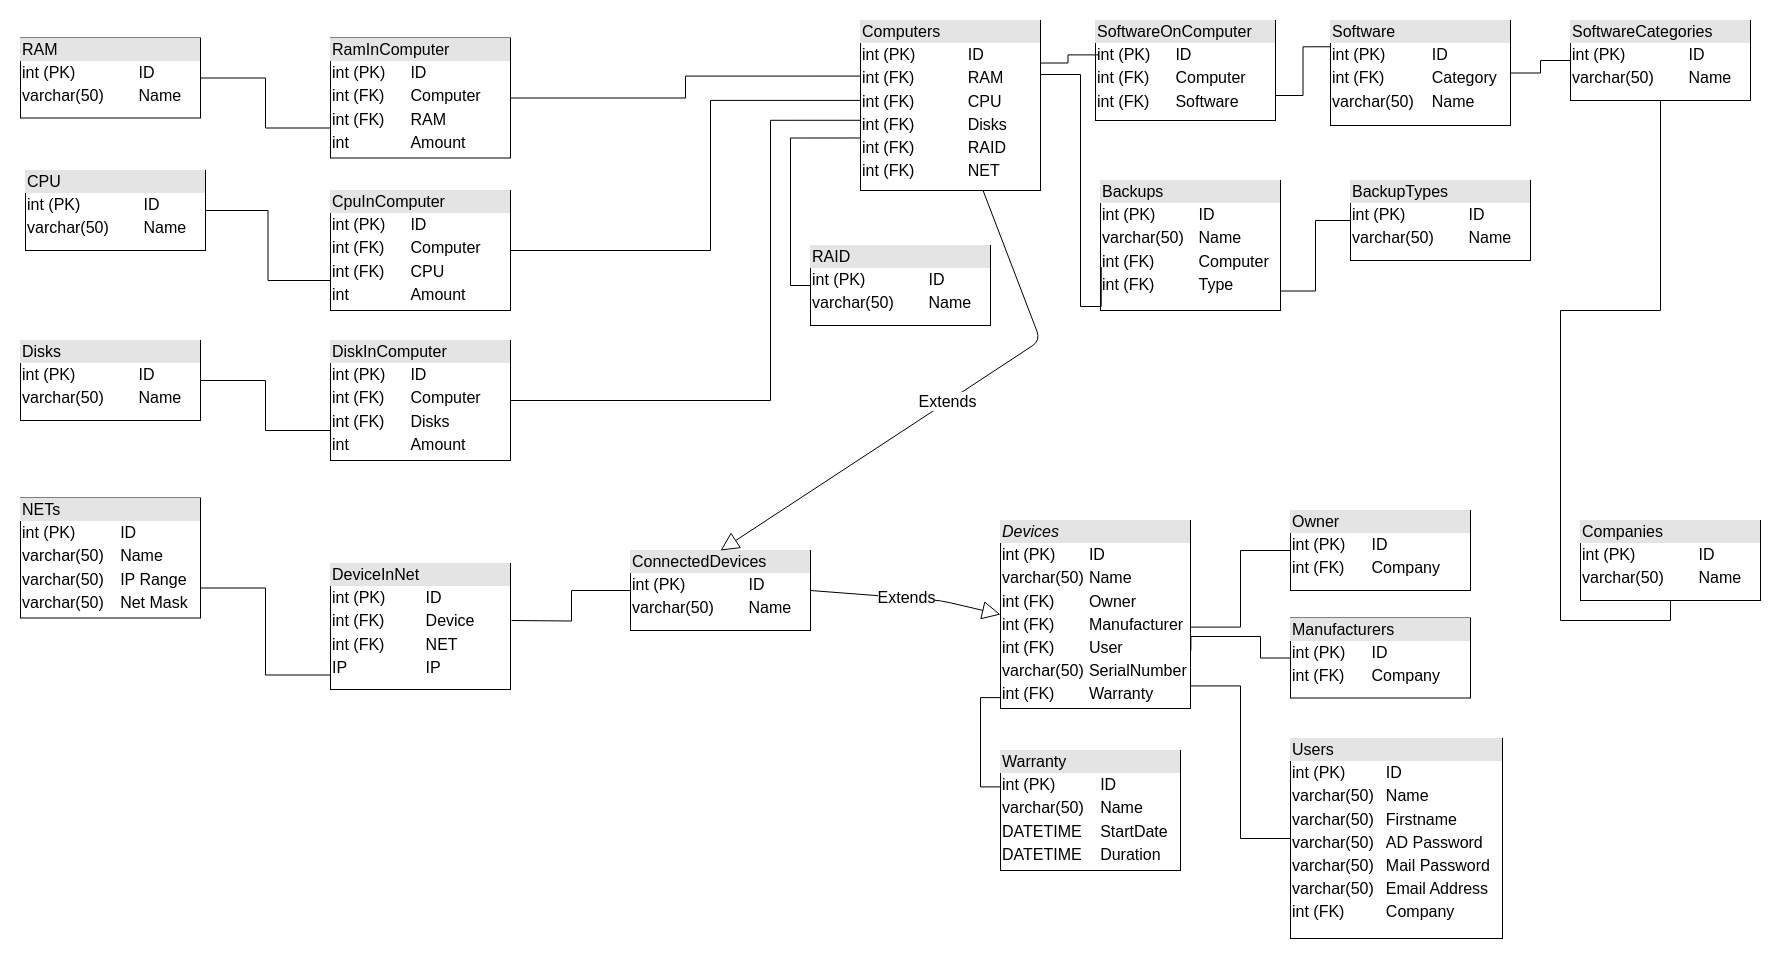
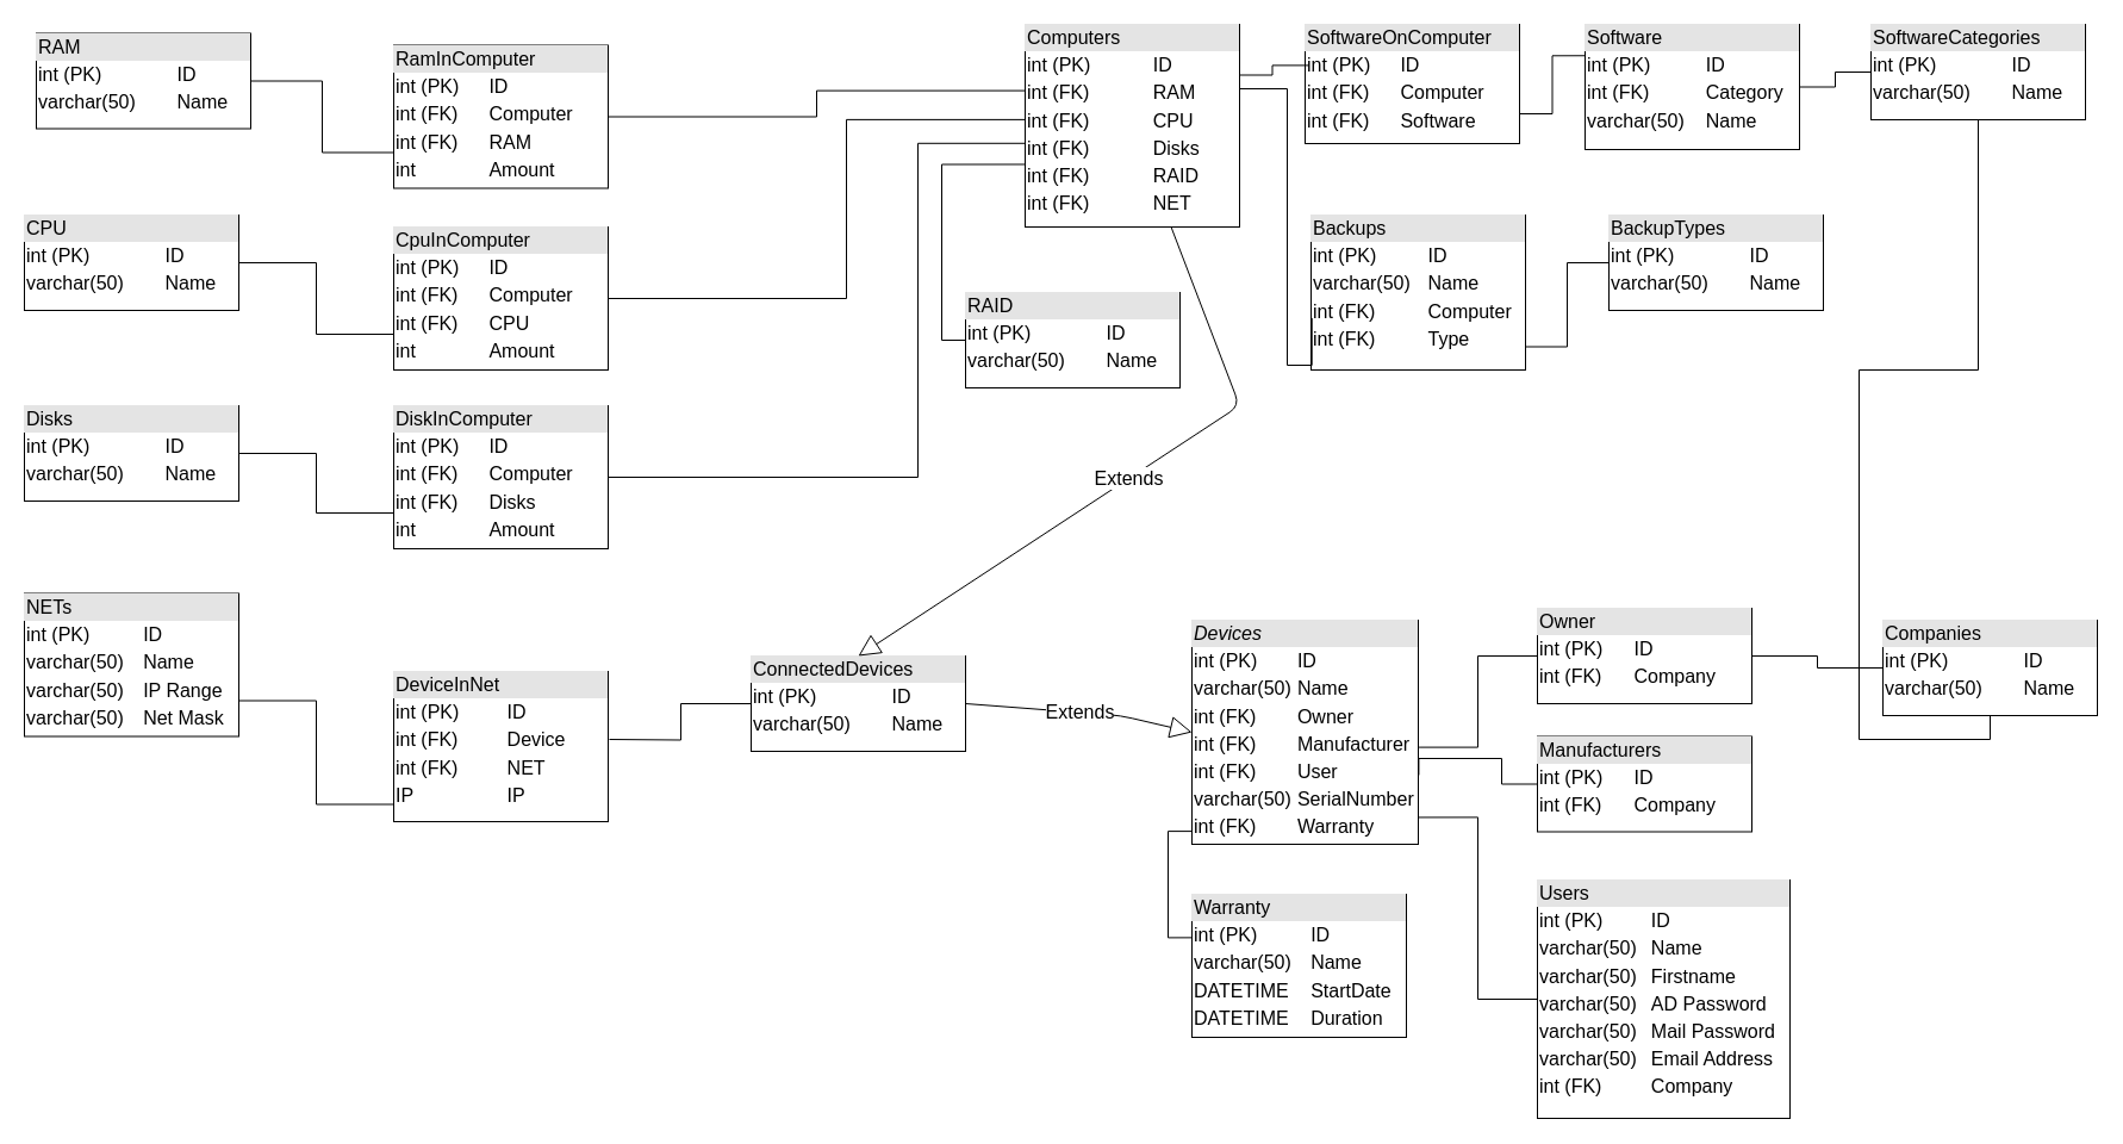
- <mxCell id="25" value="&lt;div style=&quot;box-sizing: border-box ; width: 100% ; background: #e4e4e4 ; padding: 2px&quot;&gt;RAM&lt;/div&gt;&lt;table style=&quot;width: 100% ; font-size: 1em&quot; cellspacing=&quot;0&quot; cellpadding=&quot;2&quot;&gt;&lt;tbody&gt;&lt;tr&gt;&lt;td&gt;int (PK)&lt;br&gt;&lt;/td&gt;&lt;td&gt;ID&lt;/td&gt;&lt;/tr&gt;&lt;tr&gt;&lt;td&gt;varchar(50)&lt;br&gt;&lt;/td&gt;&lt;td&gt;Name&lt;br&gt;&lt;/td&gt;&lt;/tr&gt;&lt;tr&gt;&lt;td&gt;&lt;br&gt;&lt;/td&gt;&lt;td&gt;&lt;br&gt;&lt;/td&gt;&lt;/tr&gt;&lt;/tbody&gt;&lt;/table&gt;" style="verticalAlign=top;align=left;overflow=fill;html=1;fillColor=none;gradientColor=none;fontSize=16;" parent="1" vertex="1"><mxGeometry x="20" y="37.5" width="180" height="80" as="geometry" /></mxCell>
+ <mxCell id="25" value="&lt;div style=&quot;box-sizing: border-box ; width: 100% ; background: #e4e4e4 ; padding: 2px&quot;&gt;RAM&lt;/div&gt;&lt;table style=&quot;width: 100% ; font-size: 1em&quot; cellspacing=&quot;0&quot; cellpadding=&quot;2&quot;&gt;&lt;tbody&gt;&lt;tr&gt;&lt;td&gt;int (PK)&lt;br&gt;&lt;/td&gt;&lt;td&gt;ID&lt;/td&gt;&lt;/tr&gt;&lt;tr&gt;&lt;td&gt;varchar(50)&lt;br&gt;&lt;/td&gt;&lt;td&gt;Name&lt;br&gt;&lt;/td&gt;&lt;/tr&gt;&lt;tr&gt;&lt;td&gt;&lt;br&gt;&lt;/td&gt;&lt;td&gt;&lt;br&gt;&lt;/td&gt;&lt;/tr&gt;&lt;/tbody&gt;&lt;/table&gt;" style="verticalAlign=top;align=left;overflow=fill;html=1;fillColor=none;gradientColor=none;fontSize=16;" parent="1" vertex="1"><mxGeometry x="30" y="27.5" width="180" height="80" as="geometry" /></mxCell>
- <mxCell id="9" value="&lt;div style=&quot;box-sizing: border-box ; width: 100% ; background: #e4e4e4 ; padding: 2px&quot;&gt;CPU&lt;/div&gt;&lt;table style=&quot;width: 100% ; font-size: 1em&quot; cellspacing=&quot;0&quot; cellpadding=&quot;2&quot;&gt;&lt;tbody&gt;&lt;tr&gt;&lt;td&gt;int (PK)&lt;br&gt;&lt;/td&gt;&lt;td&gt;ID&lt;/td&gt;&lt;/tr&gt;&lt;tr&gt;&lt;td&gt;varchar(50)&lt;br&gt;&lt;/td&gt;&lt;td&gt;Name&lt;br&gt;&lt;/td&gt;&lt;/tr&gt;&lt;tr&gt;&lt;td&gt;&lt;br&gt;&lt;/td&gt;&lt;td&gt;&lt;br&gt;&lt;/td&gt;&lt;/tr&gt;&lt;/tbody&gt;&lt;/table&gt;" style="verticalAlign=top;align=left;overflow=fill;html=1;fillColor=none;gradientColor=none;fontSize=16;" parent="1" vertex="1"><mxGeometry x="25" y="170" width="180" height="80" as="geometry" /></mxCell>
+ <mxCell id="9" value="&lt;div style=&quot;box-sizing: border-box ; width: 100% ; background: #e4e4e4 ; padding: 2px&quot;&gt;CPU&lt;/div&gt;&lt;table style=&quot;width: 100% ; font-size: 1em&quot; cellspacing=&quot;0&quot; cellpadding=&quot;2&quot;&gt;&lt;tbody&gt;&lt;tr&gt;&lt;td&gt;int (PK)&lt;br&gt;&lt;/td&gt;&lt;td&gt;ID&lt;/td&gt;&lt;/tr&gt;&lt;tr&gt;&lt;td&gt;varchar(50)&lt;br&gt;&lt;/td&gt;&lt;td&gt;Name&lt;br&gt;&lt;/td&gt;&lt;/tr&gt;&lt;tr&gt;&lt;td&gt;&lt;br&gt;&lt;/td&gt;&lt;td&gt;&lt;br&gt;&lt;/td&gt;&lt;/tr&gt;&lt;/tbody&gt;&lt;/table&gt;" style="verticalAlign=top;align=left;overflow=fill;html=1;fillColor=none;gradientColor=none;fontSize=16;" parent="1" vertex="1"><mxGeometry x="20" y="180" width="180" height="80" as="geometry" /></mxCell>
+ <mxCell id="29" style="edgeStyle=orthogonalEdgeStyle;rounded=0;html=1;exitX=1;exitY=0.5;entryX=0;entryY=0.5;endArrow=none;endFill=0;jettySize=auto;orthogonalLoop=1;fontSize=16;" parent="1" source="30" target="3" edge="1"><mxGeometry relative="1" as="geometry" /></mxCell>
